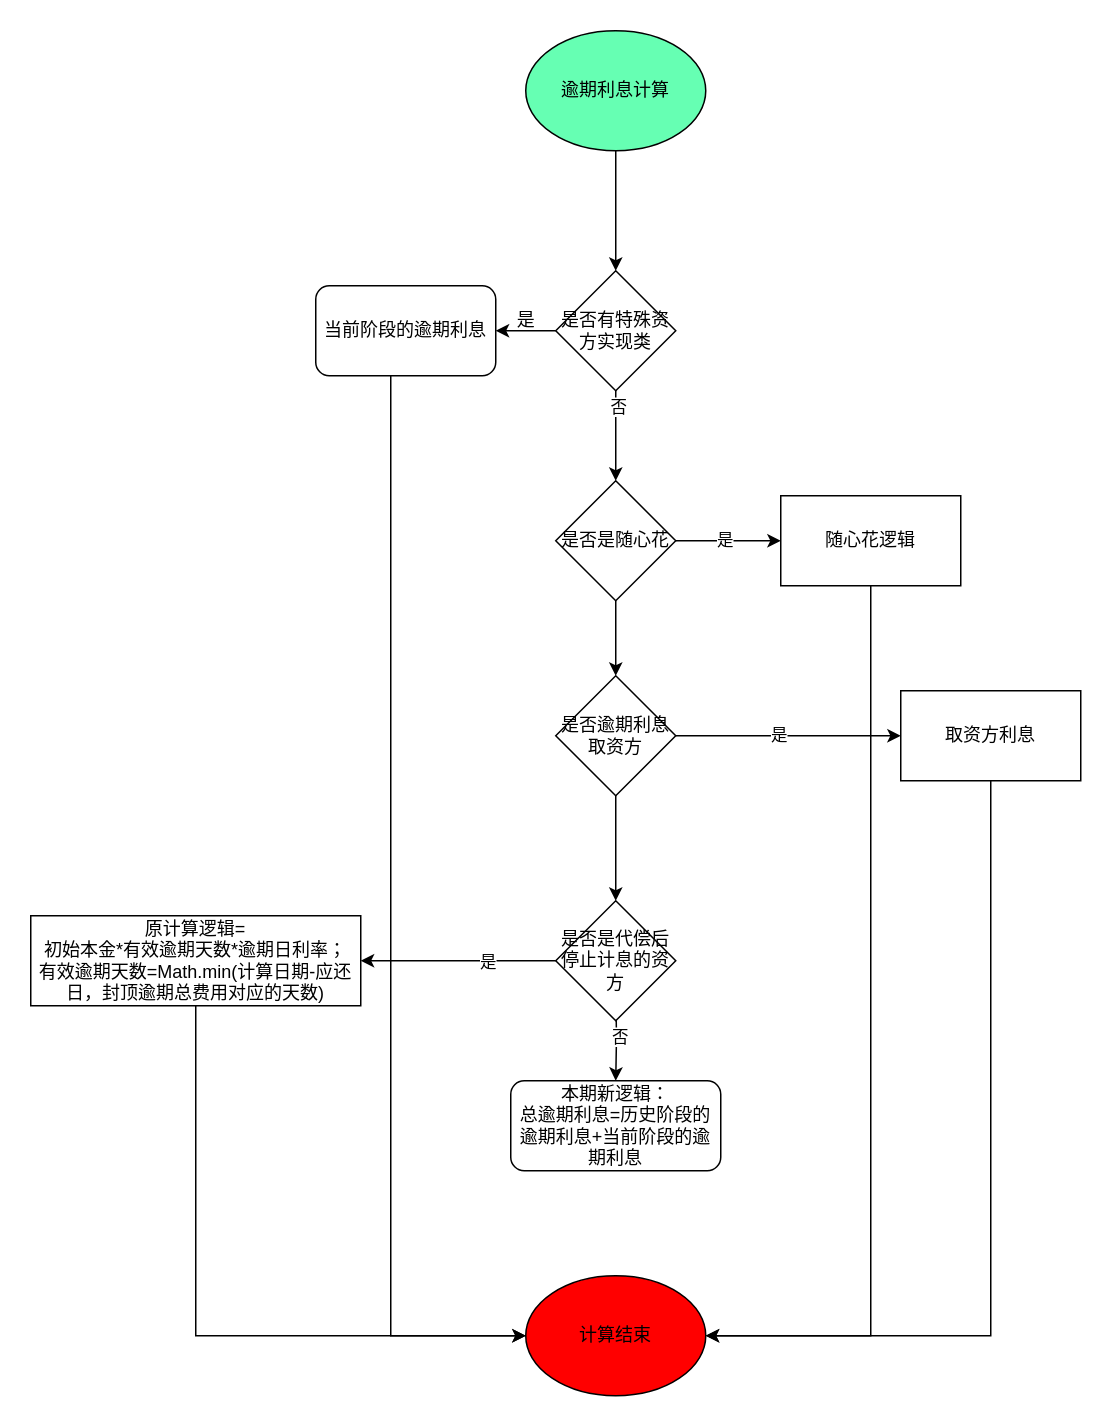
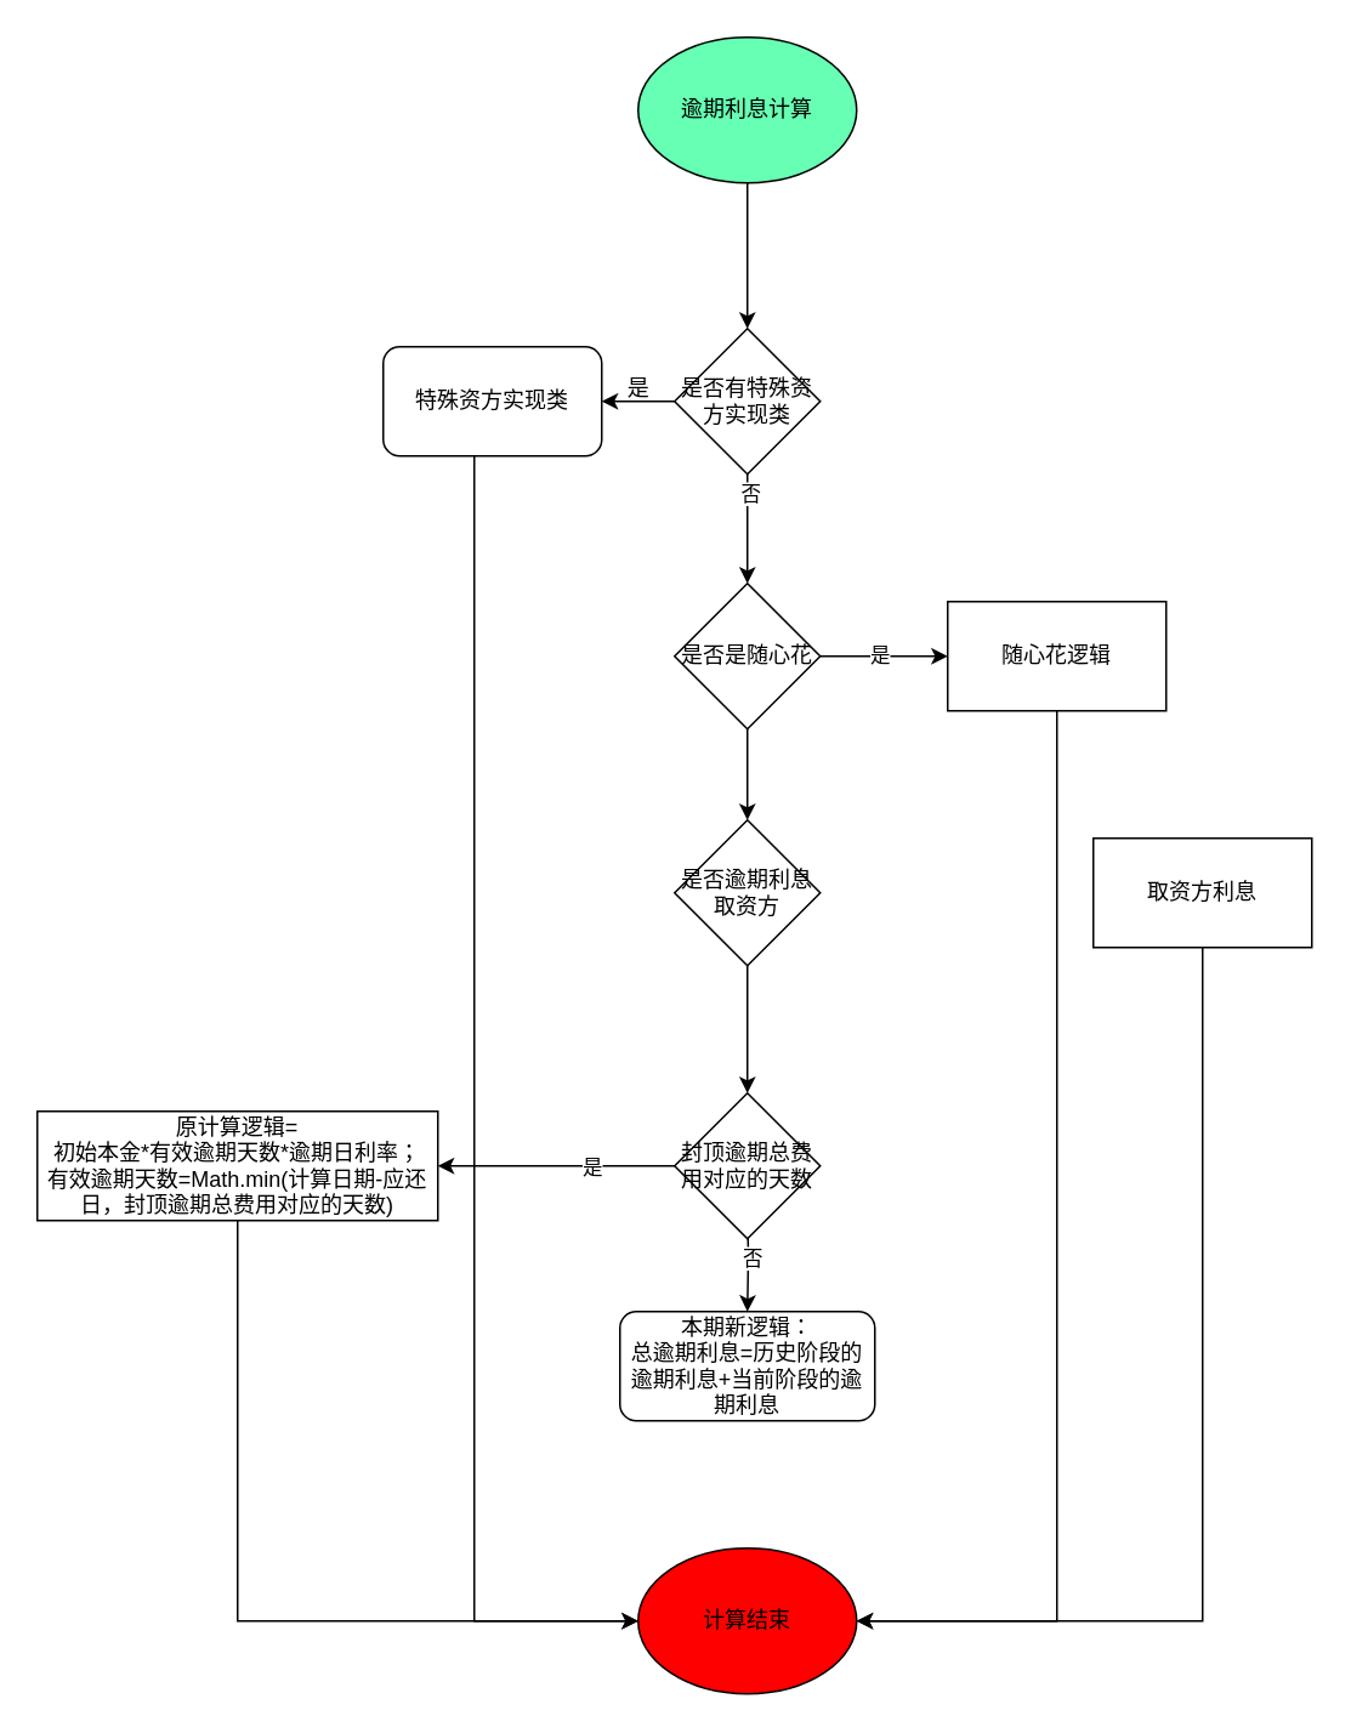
- <mxCell id="14" value="当前阶段的逾期利息" style="rounded=1;whiteSpace=wrap;html=1;" vertex="1" parent="1"><mxGeometry x="210" y="190" width="120" height="60" as="geometry" /></mxCell>
+ <mxCell id="14" value="特殊资方实现类" style="rounded=1;whiteSpace=wrap;html=1;" vertex="1" parent="1"><mxGeometry x="210" y="190" width="120" height="60" as="geometry" /></mxCell>
- <mxCell id="24" value="" style="edgeStyle=orthogonalEdgeStyle;rounded=0;orthogonalLoop=1;jettySize=auto;html=1;" edge="1" parent="1" source="26" target="28"><mxGeometry relative="1" as="geometry" /></mxCell>
- <mxCell id="25" value="是" style="edgeLabel;html=1;align=center;verticalAlign=middle;resizable=0;points=[];" vertex="1" connectable="0" parent="24"><mxGeometry x="-0.1" y="1" relative="1" as="geometry"><mxPoint as="offset" /></mxGeometry></mxCell>
- <mxCell id="31" value="是否是代偿后停止计息的资方" style="rhombus;whiteSpace=wrap;html=1;" vertex="1" parent="1"><mxGeometry x="370" y="600" width="80" height="80" as="geometry" /></mxCell>
+ <mxCell id="31" value="封顶逾期总费用对应的天数" style="rhombus;whiteSpace=wrap;html=1;" vertex="1" parent="1"><mxGeometry x="370" y="600" width="80" height="80" as="geometry" /></mxCell>
